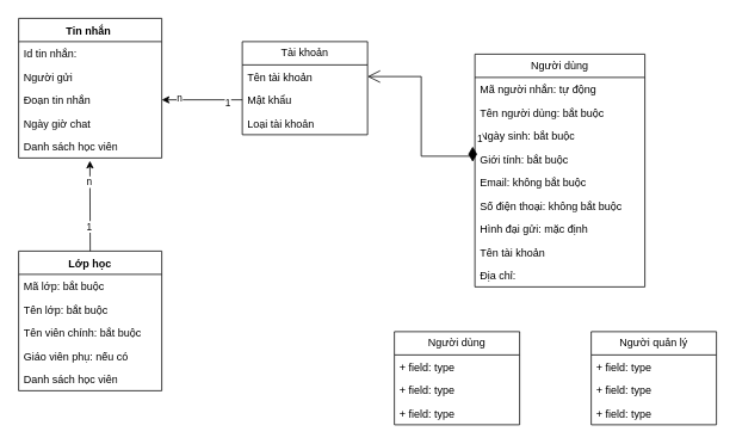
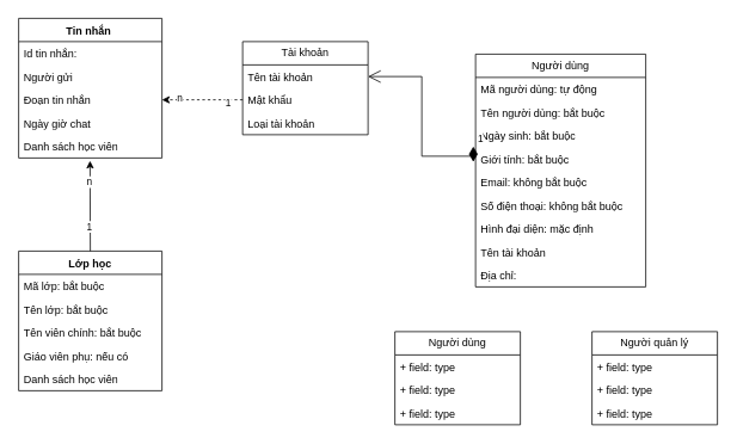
- <mxCell id="7" value="Mã người nhắn: tự động" style="text;strokeColor=none;fillColor=none;align=left;verticalAlign=top;spacingLeft=4;spacingRight=4;overflow=hidden;rotatable=0;points=[[0,0.5],[1,0.5]];portConstraint=eastwest;whiteSpace=wrap;html=1;" parent="6" vertex="1"><mxGeometry y="26" width="190" height="26" as="geometry" /></mxCell>
+ <mxCell id="7" value="Mã người dùng: tự động" style="text;strokeColor=none;fillColor=none;align=left;verticalAlign=top;spacingLeft=4;spacingRight=4;overflow=hidden;rotatable=0;points=[[0,0.5],[1,0.5]];portConstraint=eastwest;whiteSpace=wrap;html=1;" parent="6" vertex="1"><mxGeometry y="26" width="190" height="26" as="geometry" /></mxCell>
- <mxCell id="40" value="" style="endArrow=classic;html=1;rounded=0;exitX=0;exitY=0.5;exitDx=0;exitDy=0;entryX=1;entryY=0.5;entryDx=0;entryDy=0;" edge="1" parent="1" source="4" target="34"><mxGeometry width="50" height="50" relative="1" as="geometry"><mxPoint x="380" y="230" as="sourcePoint" /><mxPoint x="430" y="180" as="targetPoint" /></mxGeometry></mxCell>
+ <mxCell id="40" value="" style="endArrow=classic;html=1;rounded=0;exitX=0;exitY=0.5;exitDx=0;exitDy=0;entryX=1;entryY=0.5;entryDx=0;entryDy=0;dashed=1;" edge="1" parent="1" source="4" target="34"><mxGeometry width="50" height="50" relative="1" as="geometry"><mxPoint x="380" y="230" as="sourcePoint" /><mxPoint x="430" y="180" as="targetPoint" /></mxGeometry></mxCell>
- <mxCell id="13" value="Hình đại gửi: mặc định&amp;nbsp;" style="text;strokeColor=none;fillColor=none;align=left;verticalAlign=top;spacingLeft=4;spacingRight=4;overflow=hidden;rotatable=0;points=[[0,0.5],[1,0.5]];portConstraint=eastwest;whiteSpace=wrap;html=1;" parent="6" vertex="1"><mxGeometry y="182" width="190" height="26" as="geometry" /></mxCell>
+ <mxCell id="13" value="Hình đại diện: mặc định&amp;nbsp;" style="text;strokeColor=none;fillColor=none;align=left;verticalAlign=top;spacingLeft=4;spacingRight=4;overflow=hidden;rotatable=0;points=[[0,0.5],[1,0.5]];portConstraint=eastwest;whiteSpace=wrap;html=1;" parent="6" vertex="1"><mxGeometry y="182" width="190" height="26" as="geometry" /></mxCell>
